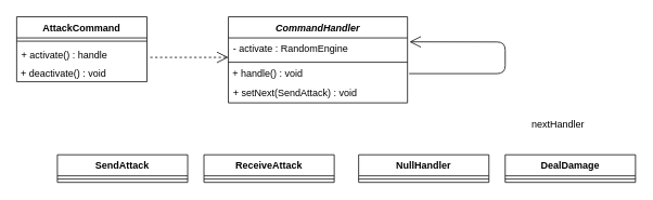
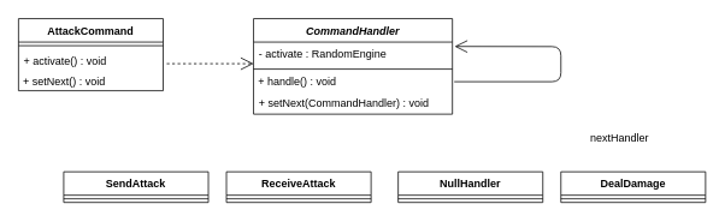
- <mxCell id="4" value="+ activate() : handle" style="text;strokeColor=none;fillColor=none;align=left;verticalAlign=top;spacingLeft=4;spacingRight=4;overflow=hidden;rotatable=0;points=[[0,0.5],[1,0.5]];portConstraint=eastwest;" parent="2" vertex="1"><mxGeometry y="34" width="160" height="26" as="geometry" /></mxCell>
+ <mxCell id="4" value="+ activate() : void" style="text;strokeColor=none;fillColor=none;align=left;verticalAlign=top;spacingLeft=4;spacingRight=4;overflow=hidden;rotatable=0;points=[[0,0.5],[1,0.5]];portConstraint=eastwest;" parent="2" vertex="1"><mxGeometry y="34" width="160" height="26" as="geometry" /></mxCell>
- <mxCell id="5" value="&amp;nbsp;+ deactivate() : void" style="text;html=1;strokeColor=none;fillColor=none;align=left;verticalAlign=middle;whiteSpace=wrap;rounded=0;" vertex="1" parent="2"><mxGeometry y="60" width="160" height="20" as="geometry" /></mxCell>
+ <mxCell id="5" value="&amp;nbsp;+ setNext() : void" style="text;html=1;strokeColor=none;fillColor=none;align=left;verticalAlign=middle;whiteSpace=wrap;rounded=0;" vertex="1" parent="2"><mxGeometry y="60" width="160" height="20" as="geometry" /></mxCell>
- <mxCell id="10" value="+ setNext(SendAttack) : void" style="text;strokeColor=none;fillColor=none;align=left;verticalAlign=top;spacingLeft=4;spacingRight=4;overflow=hidden;rotatable=0;points=[[0,0.5],[1,0.5]];portConstraint=eastwest;" parent="6" vertex="1"><mxGeometry y="80" width="220" height="26" as="geometry" /></mxCell>
+ <mxCell id="10" value="+ setNext(CommandHandler) : void" style="text;strokeColor=none;fillColor=none;align=left;verticalAlign=top;spacingLeft=4;spacingRight=4;overflow=hidden;rotatable=0;points=[[0,0.5],[1,0.5]];portConstraint=eastwest;" parent="6" vertex="1"><mxGeometry y="80" width="220" height="26" as="geometry" /></mxCell>
